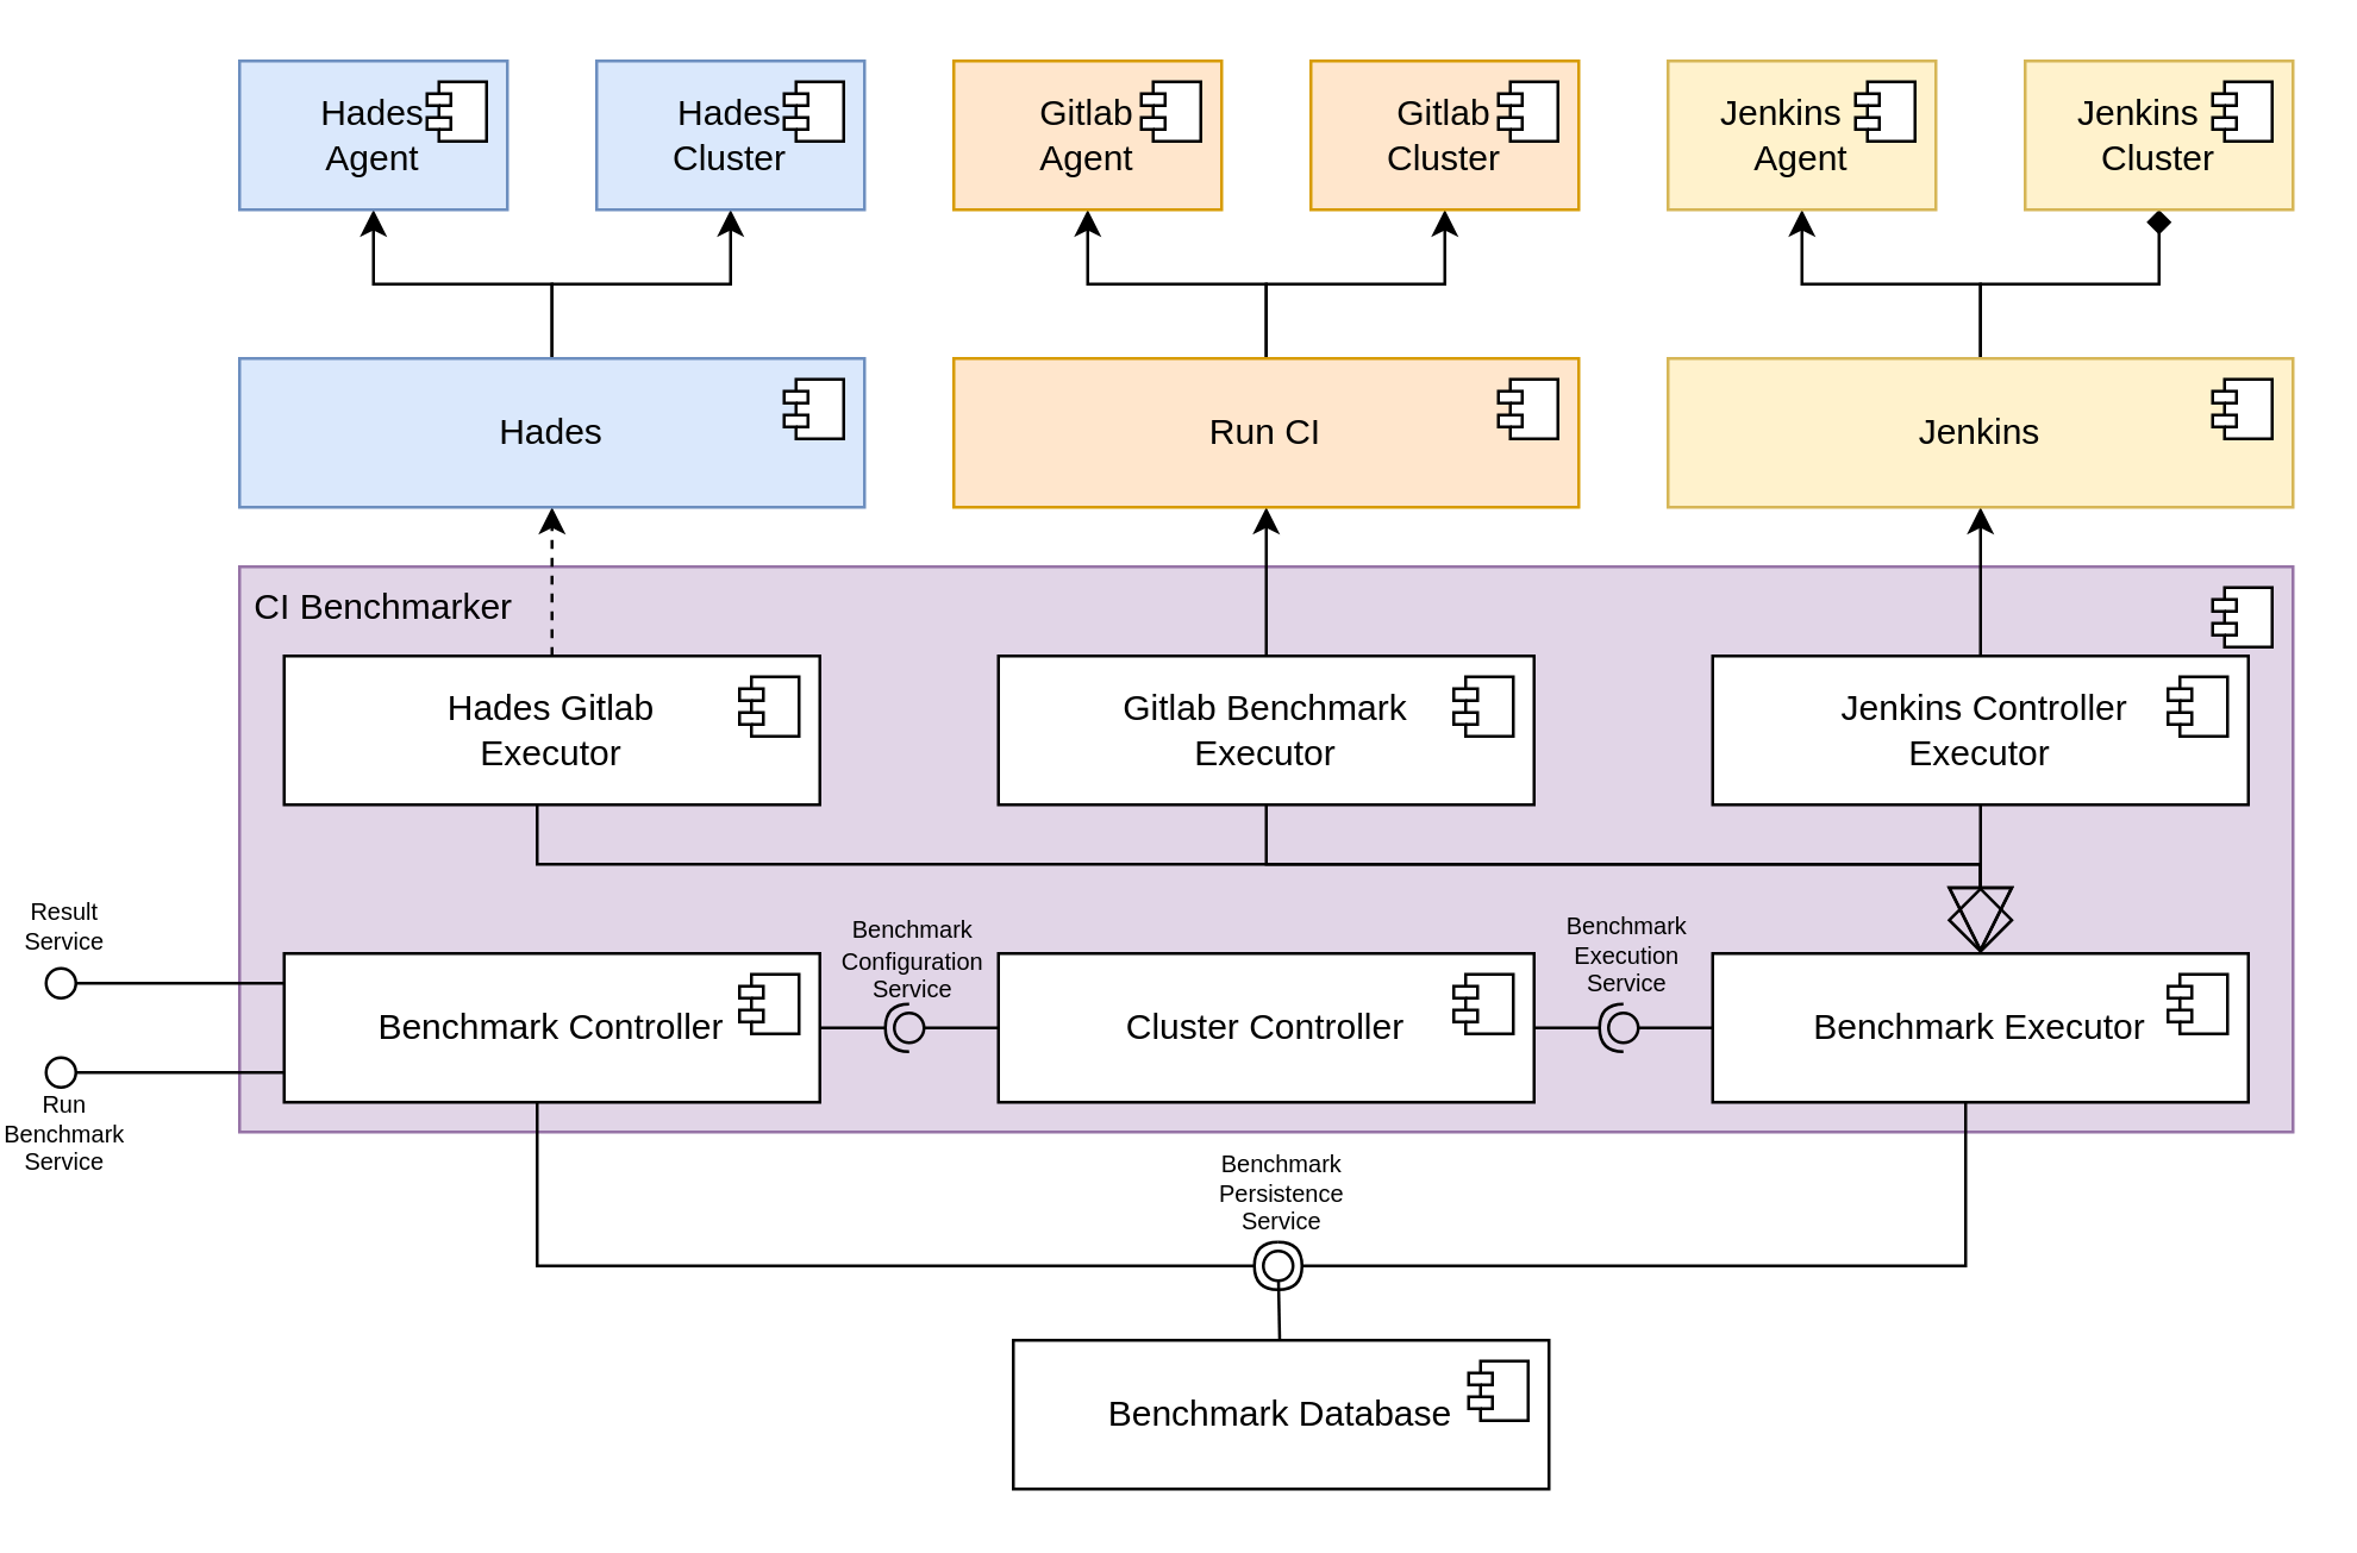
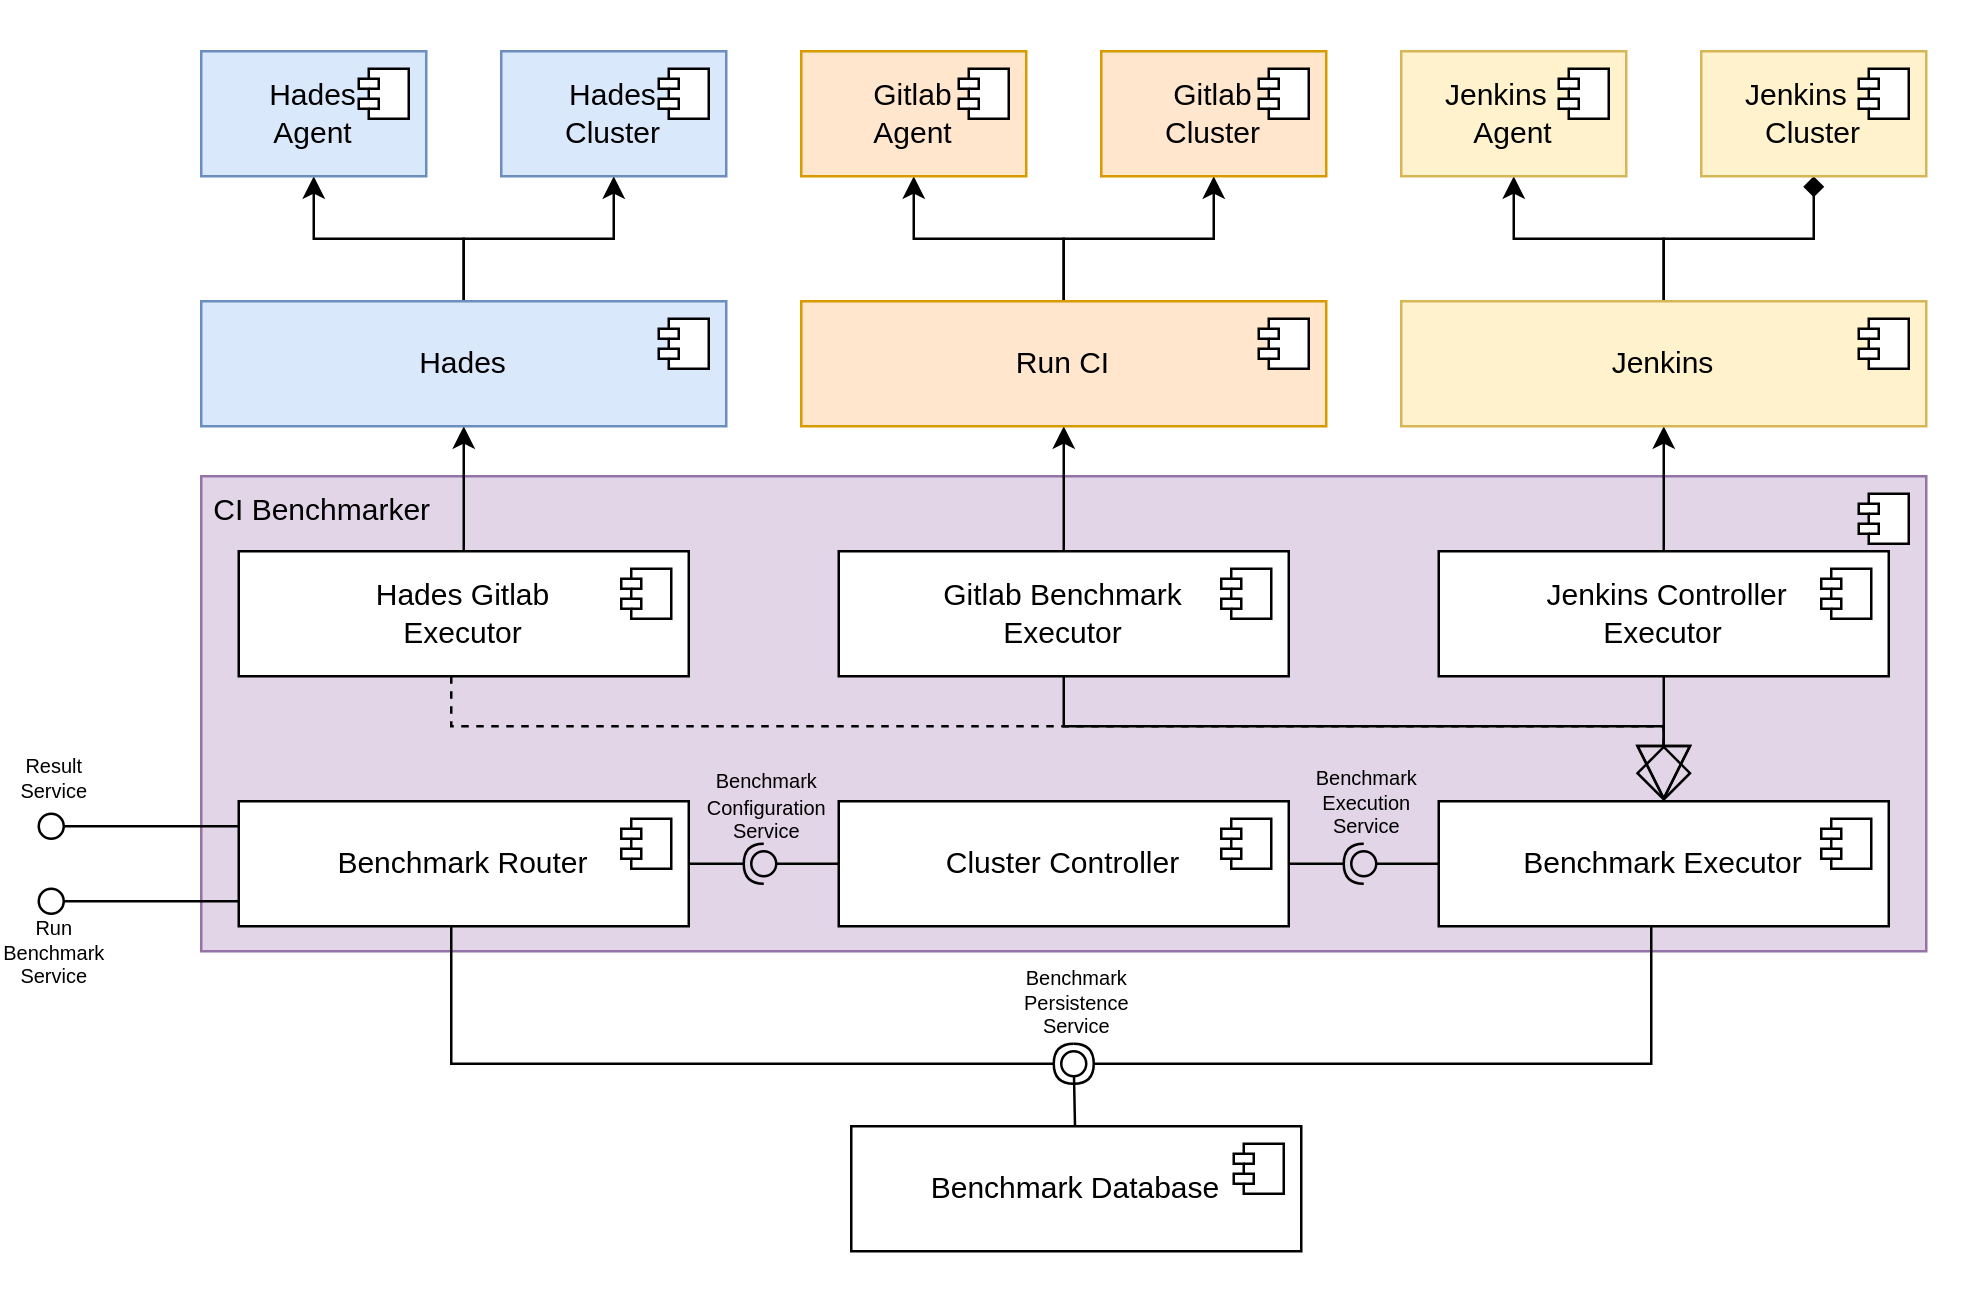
- <mxCell id="9" style="edgeStyle=orthogonalEdgeStyle;rounded=0;orthogonalLoop=1;jettySize=auto;html=1;dashed=1;" parent="4" source="10" target="31" edge="1"><mxGeometry relative="1" as="geometry" /></mxCell>
+ <mxCell id="9" style="edgeStyle=orthogonalEdgeStyle;rounded=0;orthogonalLoop=1;jettySize=auto;html=1;" parent="4" source="10" target="31" edge="1"><mxGeometry relative="1" as="geometry" /></mxCell>
- <mxCell id="20" style="edgeStyle=orthogonalEdgeStyle;rounded=0;orthogonalLoop=1;jettySize=auto;html=1;endArrow=block;endFill=0;endSize=20;" parent="4" edge="1" target="7" source="10"><mxGeometry relative="1" as="geometry"><mxPoint x="180" y="430" as="sourcePoint" /><mxPoint x="660" y="370" as="targetPoint" /><Array as="points"><mxPoint x="180" y="290" /><mxPoint x="665" y="290" /></Array></mxGeometry></mxCell>
+ <mxCell id="20" style="edgeStyle=orthogonalEdgeStyle;rounded=0;orthogonalLoop=1;jettySize=auto;html=1;endArrow=block;endFill=0;endSize=20;dashed=1;" parent="4" edge="1" target="7" source="10"><mxGeometry relative="1" as="geometry"><mxPoint x="180" y="430" as="sourcePoint" /><mxPoint x="660" y="370" as="targetPoint" /><Array as="points"><mxPoint x="180" y="290" /><mxPoint x="665" y="290" /></Array></mxGeometry></mxCell>
- <mxCell id="5" value="Benchmark Controller" style="html=1;dropTarget=0;whiteSpace=wrap;" parent="4" vertex="1"><mxGeometry x="95" y="320" width="180" height="50" as="geometry" /></mxCell>
+ <mxCell id="5" value="Benchmark Router" style="html=1;dropTarget=0;whiteSpace=wrap;" parent="4" vertex="1"><mxGeometry x="95" y="320" width="180" height="50" as="geometry" /></mxCell>
